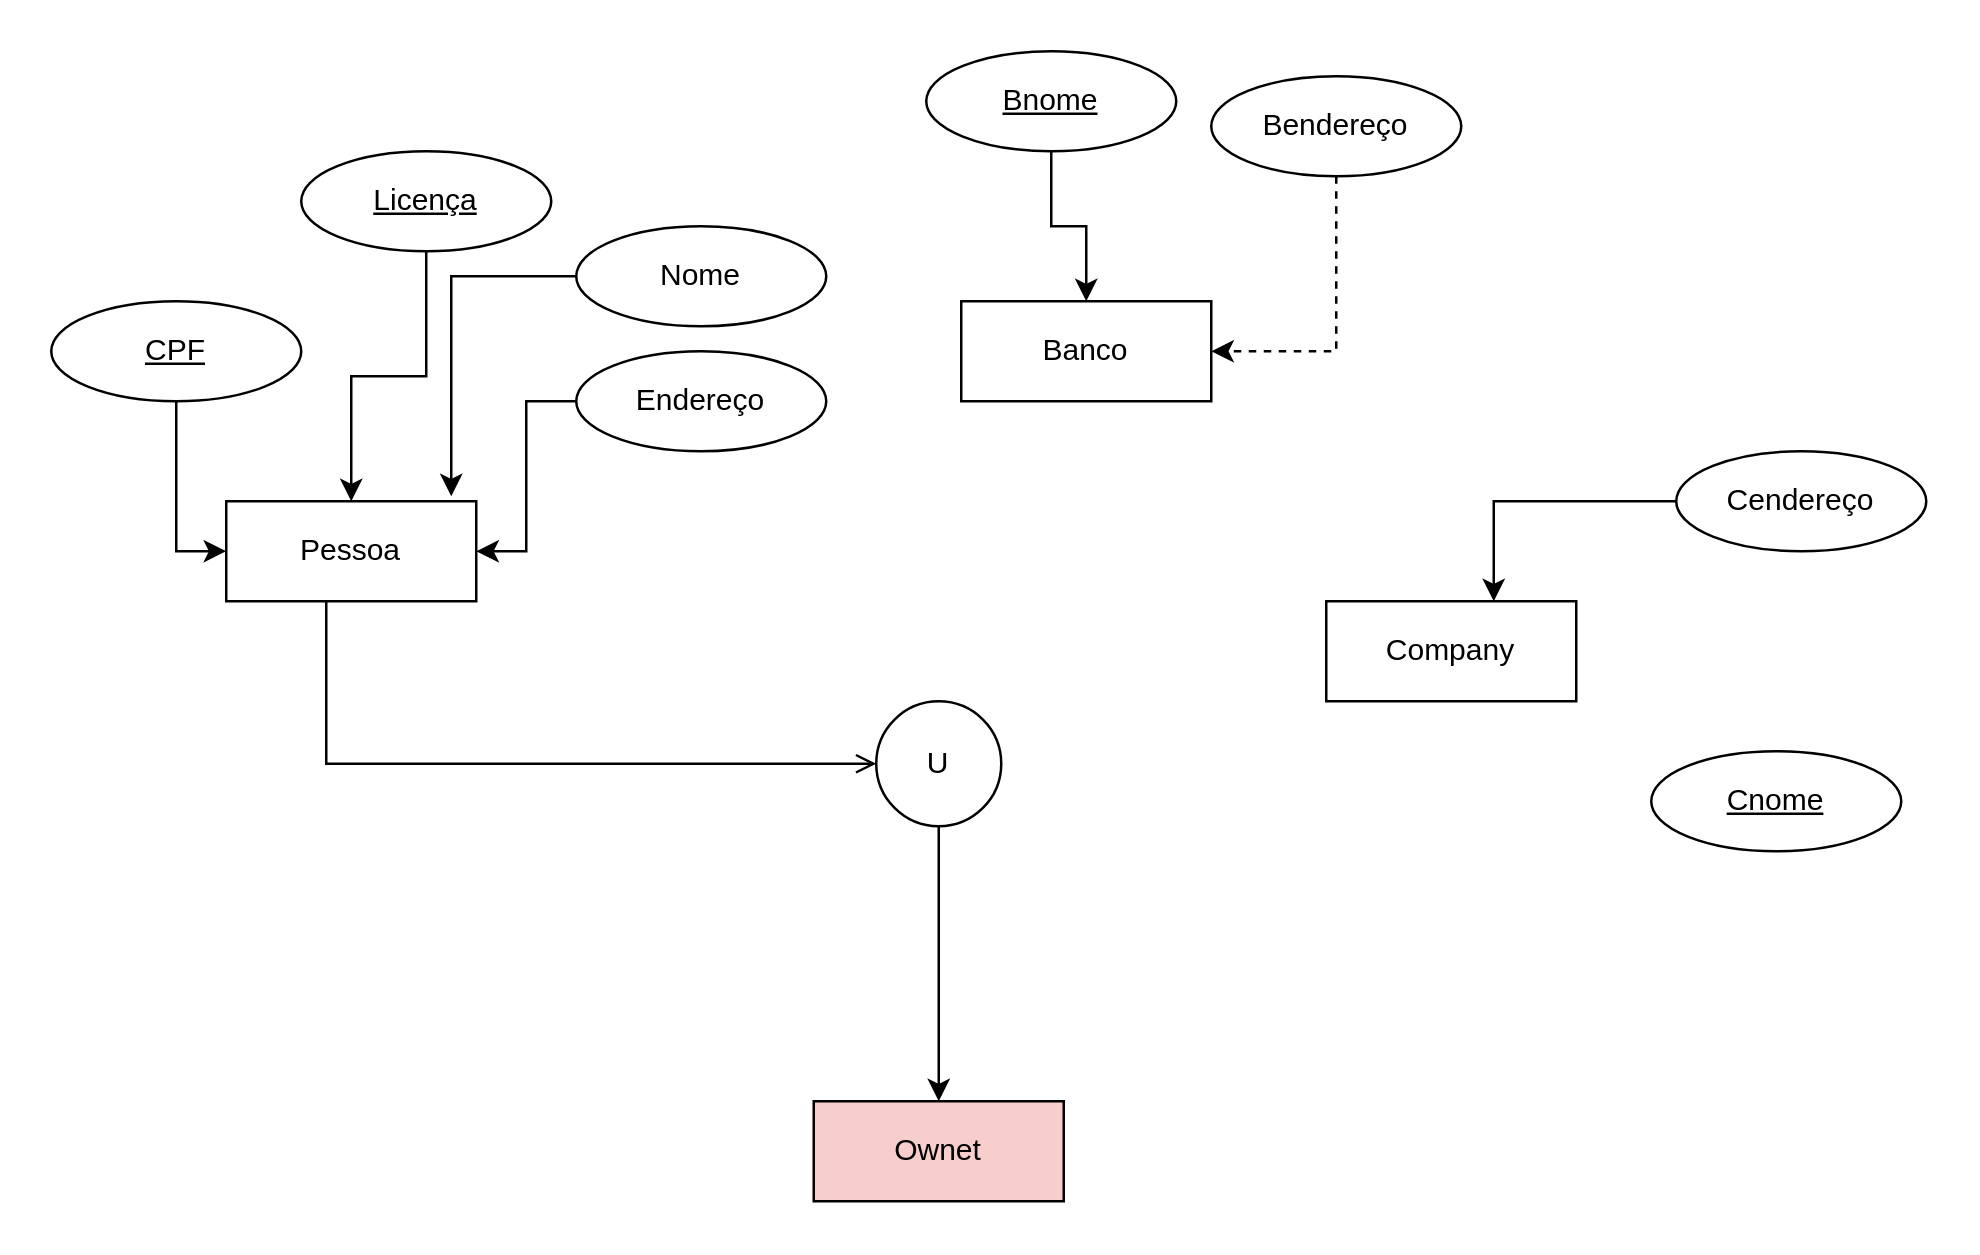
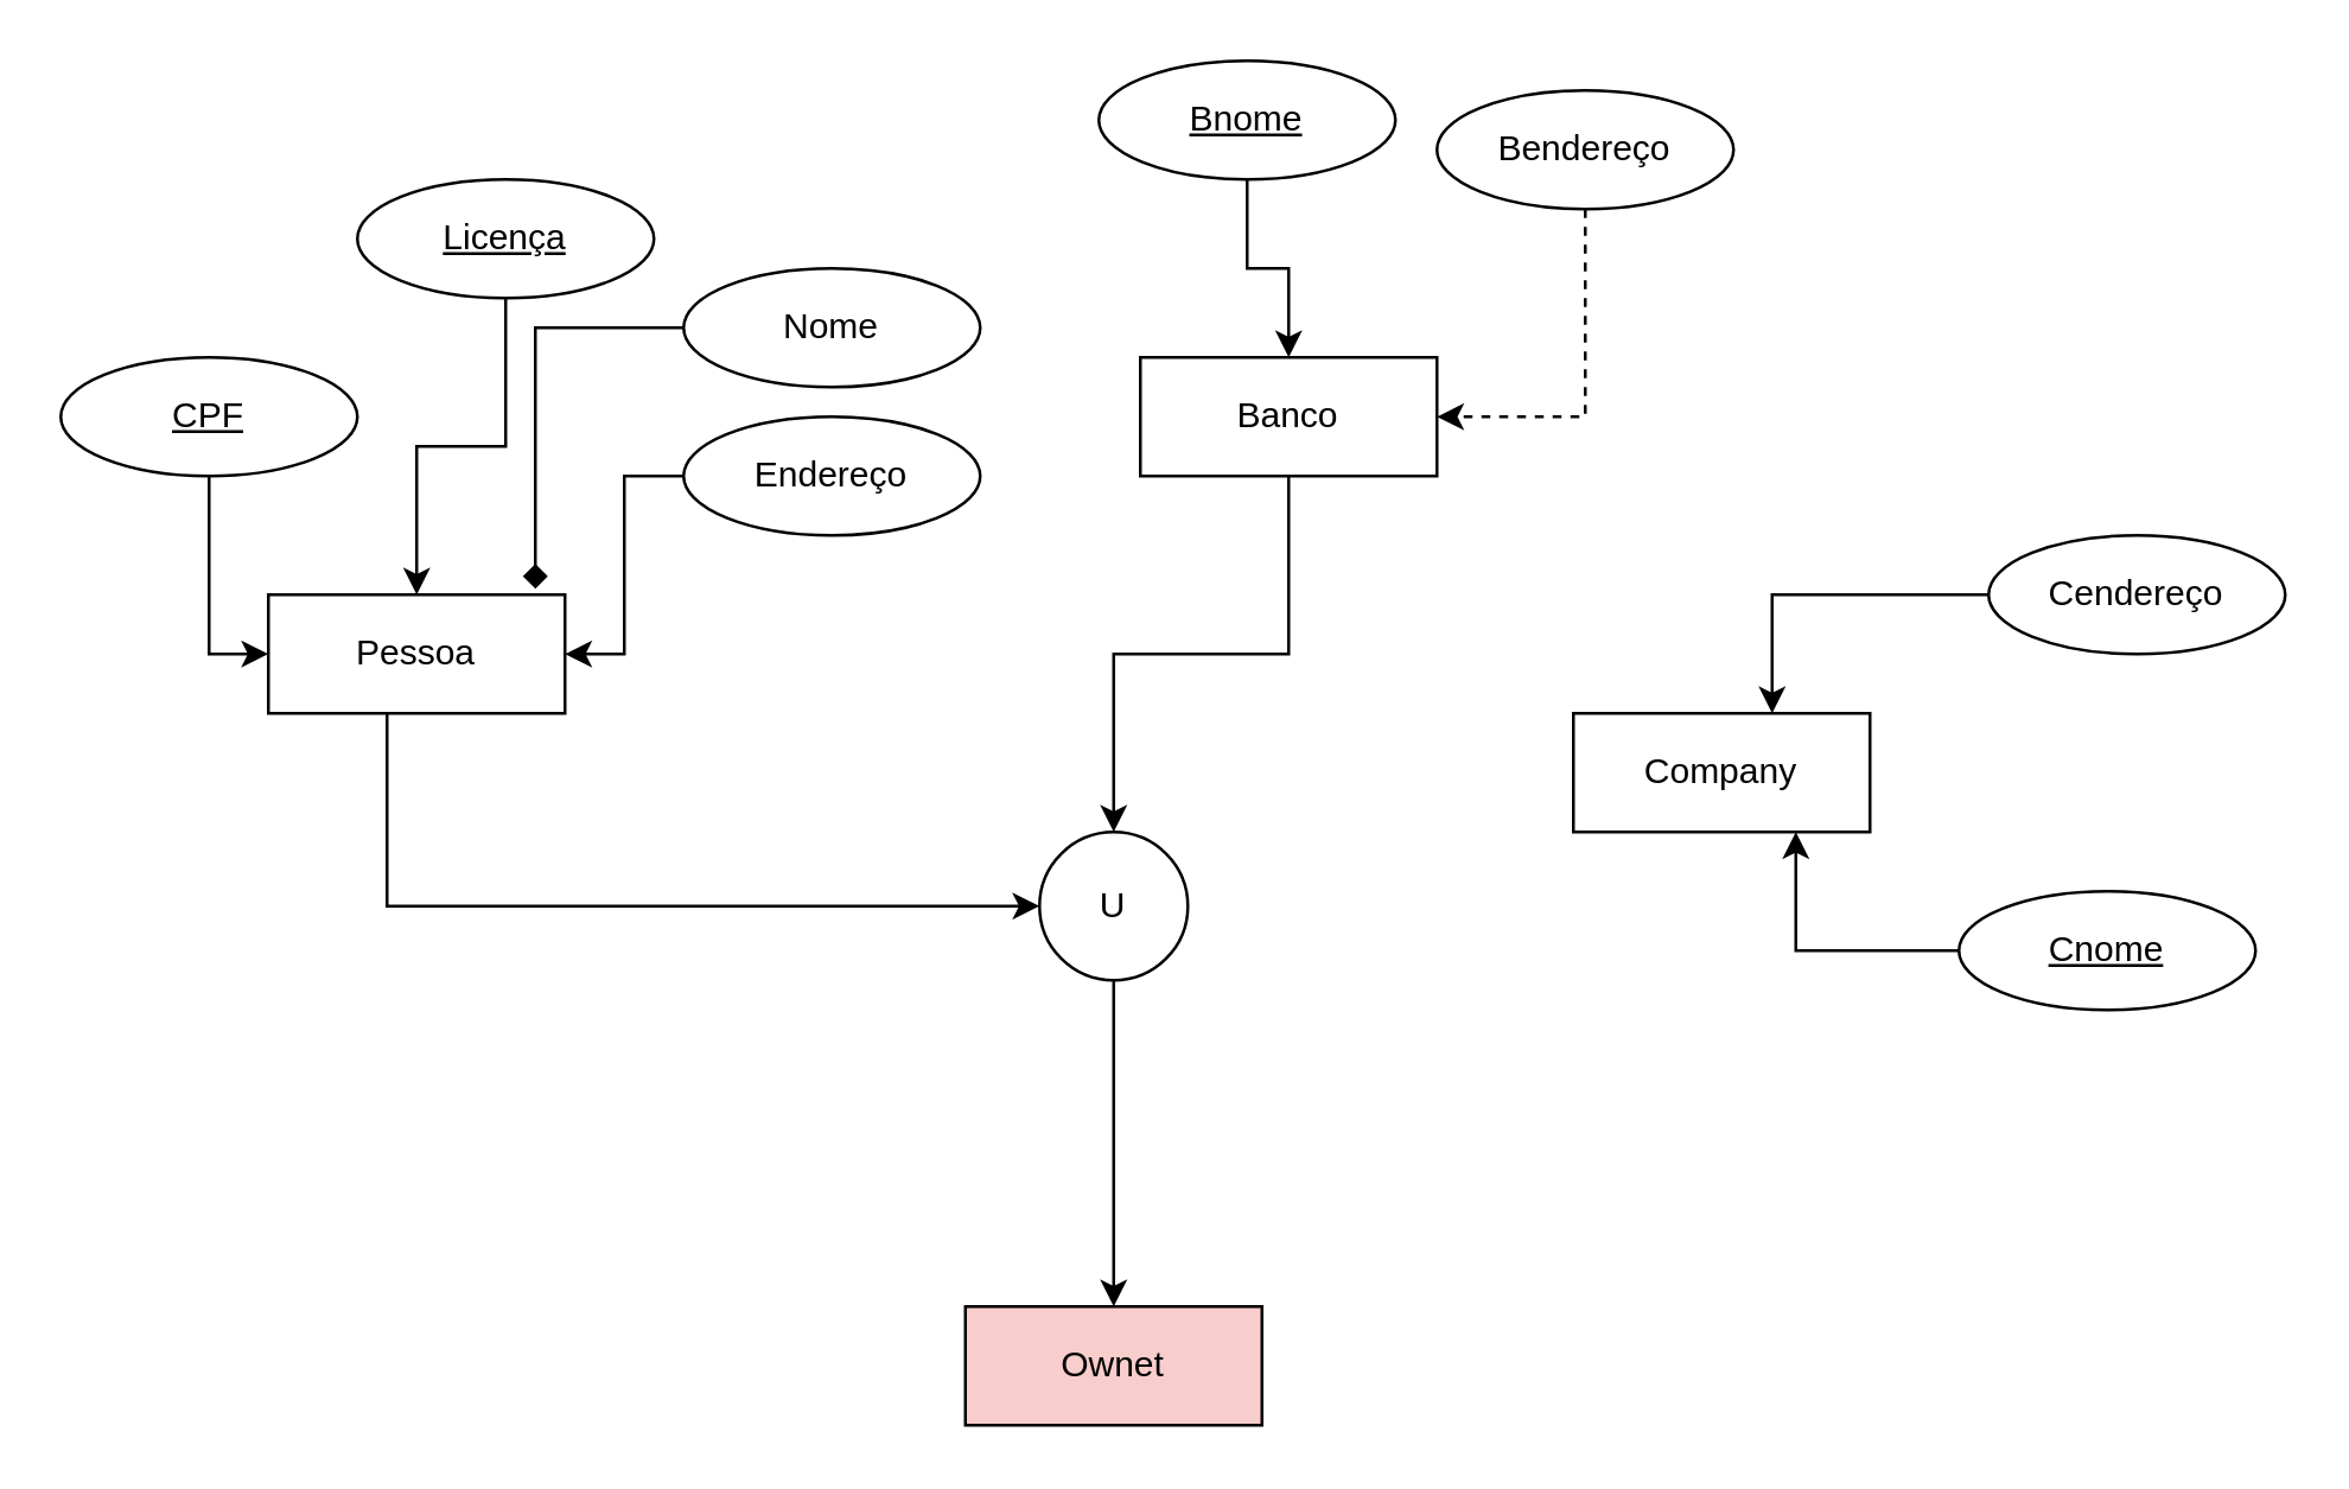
- <mxCell id="16" style="edgeStyle=orthogonalEdgeStyle;rounded=0;orthogonalLoop=1;jettySize=auto;html=1;entryX=0.9;entryY=-0.05;entryDx=0;entryDy=0;entryPerimeter=0;" edge="1" parent="1" source="17" target="3"><mxGeometry relative="1" as="geometry" /></mxCell>
+ <mxCell id="16" style="edgeStyle=orthogonalEdgeStyle;rounded=0;orthogonalLoop=1;jettySize=auto;html=1;entryX=0.9;entryY=-0.05;entryDx=0;entryDy=0;entryPerimeter=0;endArrow=diamond;" edge="1" parent="1" source="17" target="3"><mxGeometry relative="1" as="geometry" /></mxCell>
+ <mxCell id="4" style="edgeStyle=orthogonalEdgeStyle;rounded=0;orthogonalLoop=1;jettySize=auto;html=1;entryX=0.5;entryY=0;entryDx=0;entryDy=0;" edge="1" parent="1" source="5" target="8"><mxGeometry relative="1" as="geometry" /></mxCell>
- <mxCell id="2" style="edgeStyle=orthogonalEdgeStyle;rounded=0;orthogonalLoop=1;jettySize=auto;html=1;entryX=0;entryY=0.5;entryDx=0;entryDy=0;endArrow=open;" edge="1" parent="1" source="3" target="8"><mxGeometry relative="1" as="geometry"><Array as="points"><mxPoint x="130" y="305" /></Array></mxGeometry></mxCell>
+ <mxCell id="2" style="edgeStyle=orthogonalEdgeStyle;rounded=0;orthogonalLoop=1;jettySize=auto;html=1;entryX=0;entryY=0.5;entryDx=0;entryDy=0;" edge="1" parent="1" source="3" target="8"><mxGeometry relative="1" as="geometry"><Array as="points"><mxPoint x="130" y="305" /></Array></mxGeometry></mxCell>
+ <mxCell id="22" style="edgeStyle=orthogonalEdgeStyle;rounded=0;orthogonalLoop=1;jettySize=auto;html=1;entryX=0.75;entryY=1;entryDx=0;entryDy=0;" edge="1" parent="1" source="23" target="6"><mxGeometry relative="1" as="geometry" /></mxCell>
